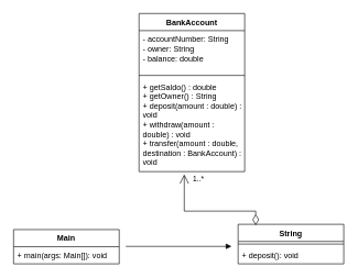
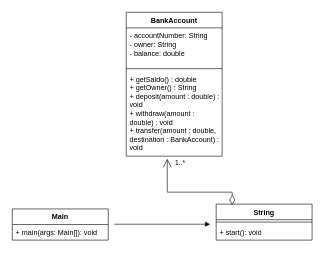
- <mxCell id="10" value="+ deposit(): void" style="text;strokeColor=none;fillColor=none;align=left;verticalAlign=top;spacingLeft=4;spacingRight=4;overflow=hidden;rotatable=0;points=[[0,0.5],[1,0.5]];portConstraint=eastwest;whiteSpace=wrap;html=1;" vertex="1" parent="8"><mxGeometry y="34" width="160" height="26" as="geometry" /></mxCell>
+ <mxCell id="10" value="+ start(): void" style="text;strokeColor=none;fillColor=none;align=left;verticalAlign=top;spacingLeft=4;spacingRight=4;overflow=hidden;rotatable=0;points=[[0,0.5],[1,0.5]];portConstraint=eastwest;whiteSpace=wrap;html=1;" vertex="1" parent="8"><mxGeometry y="34" width="160" height="26" as="geometry" /></mxCell>
